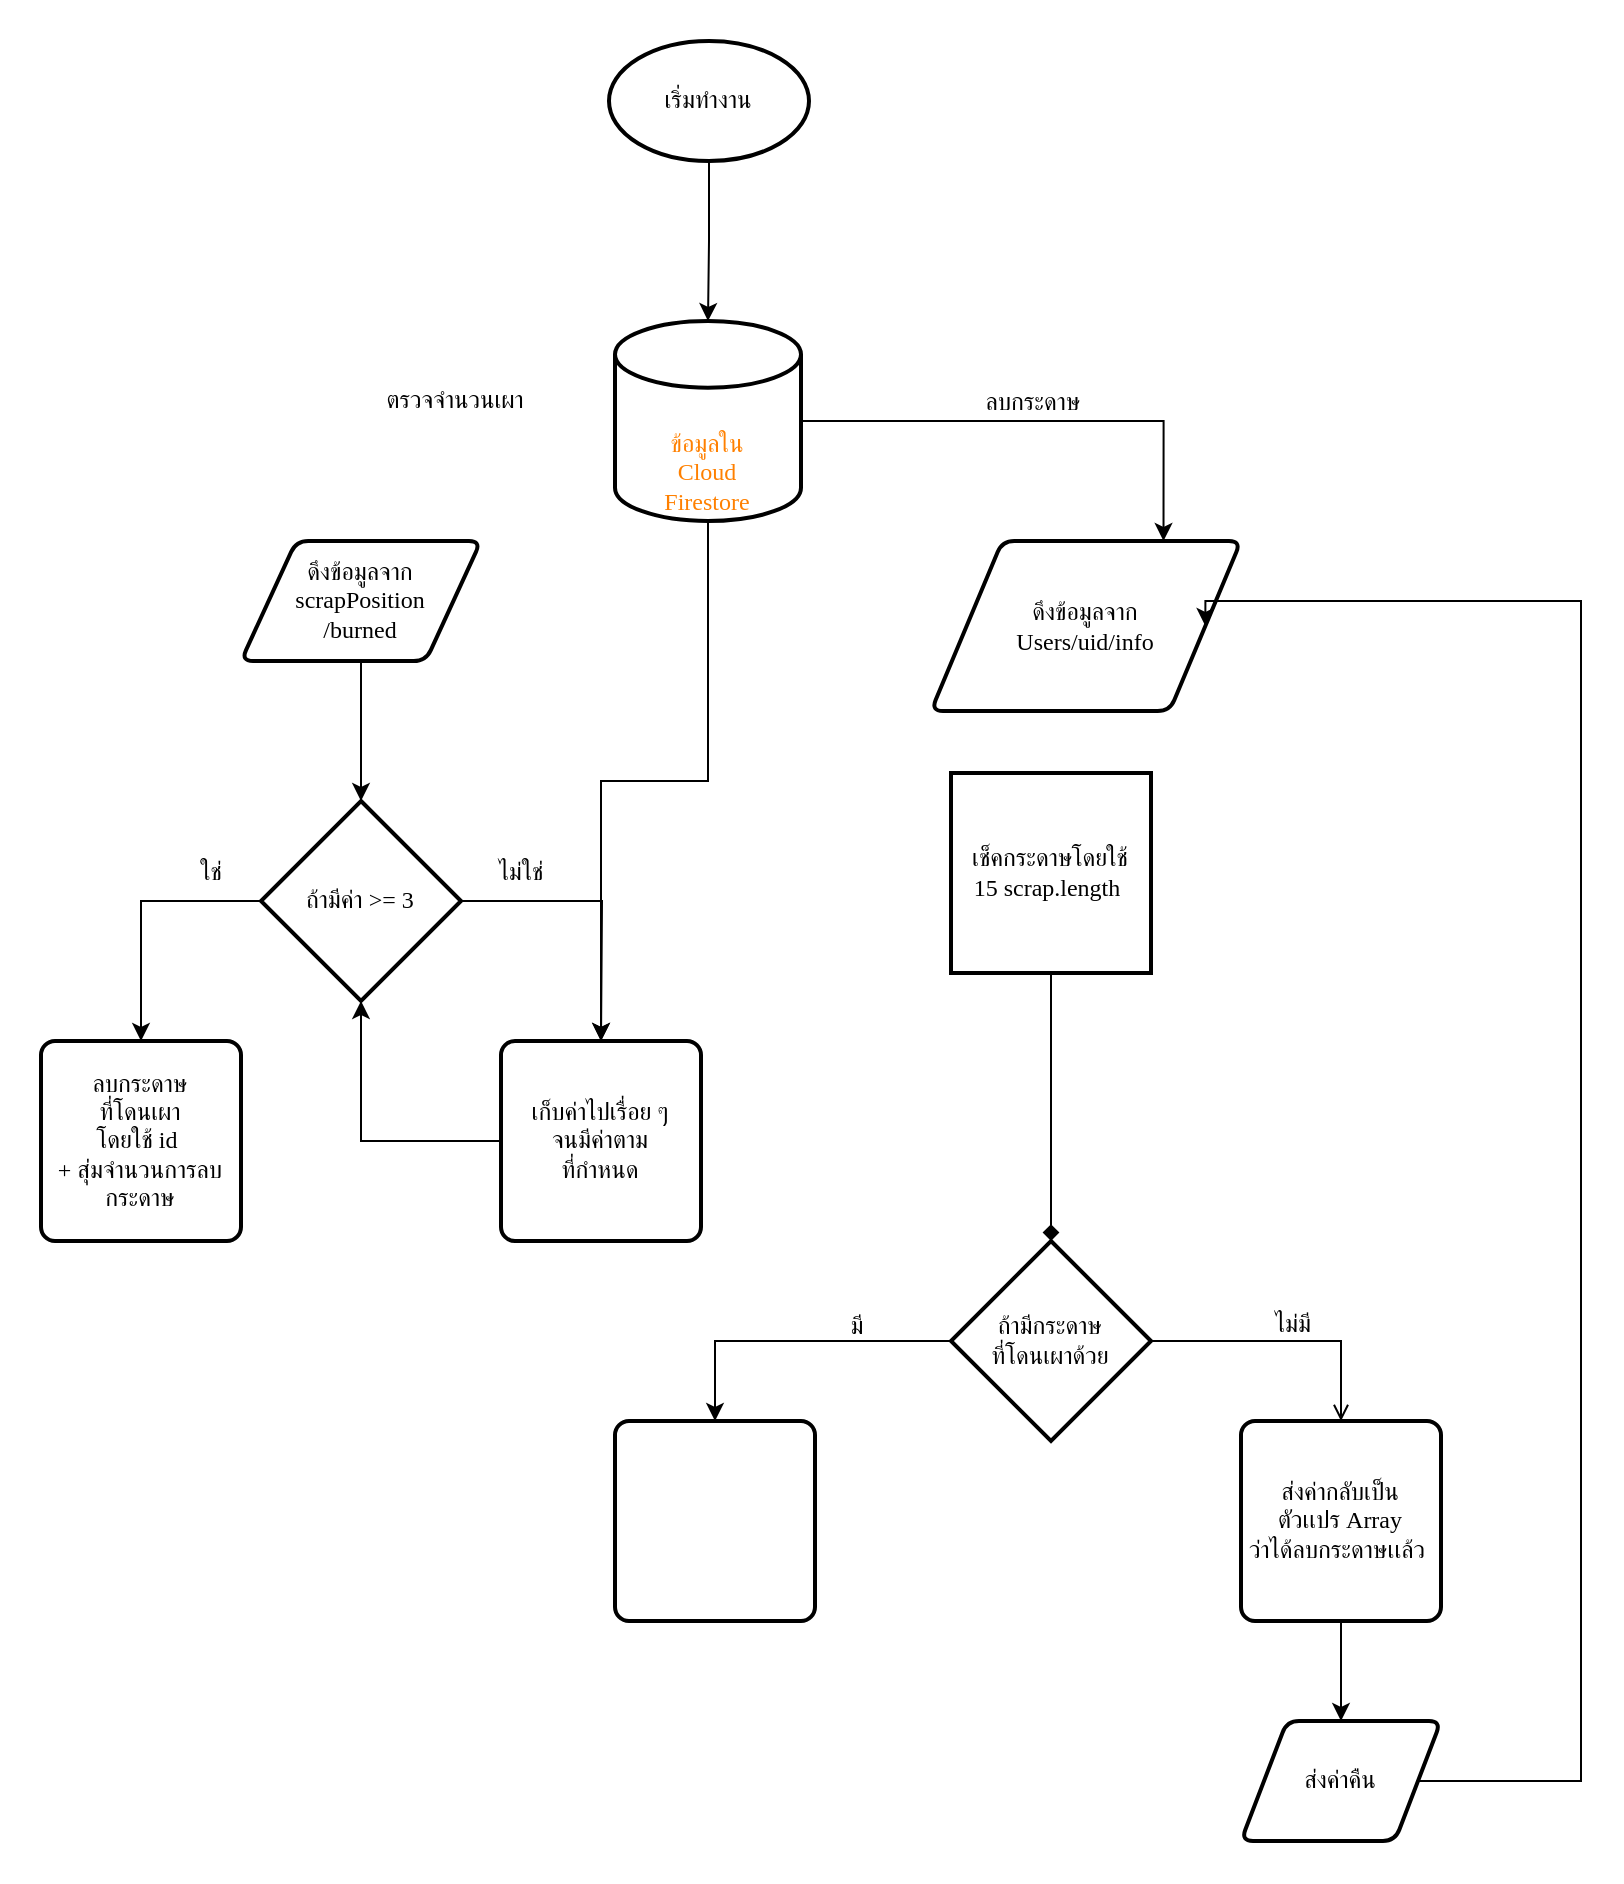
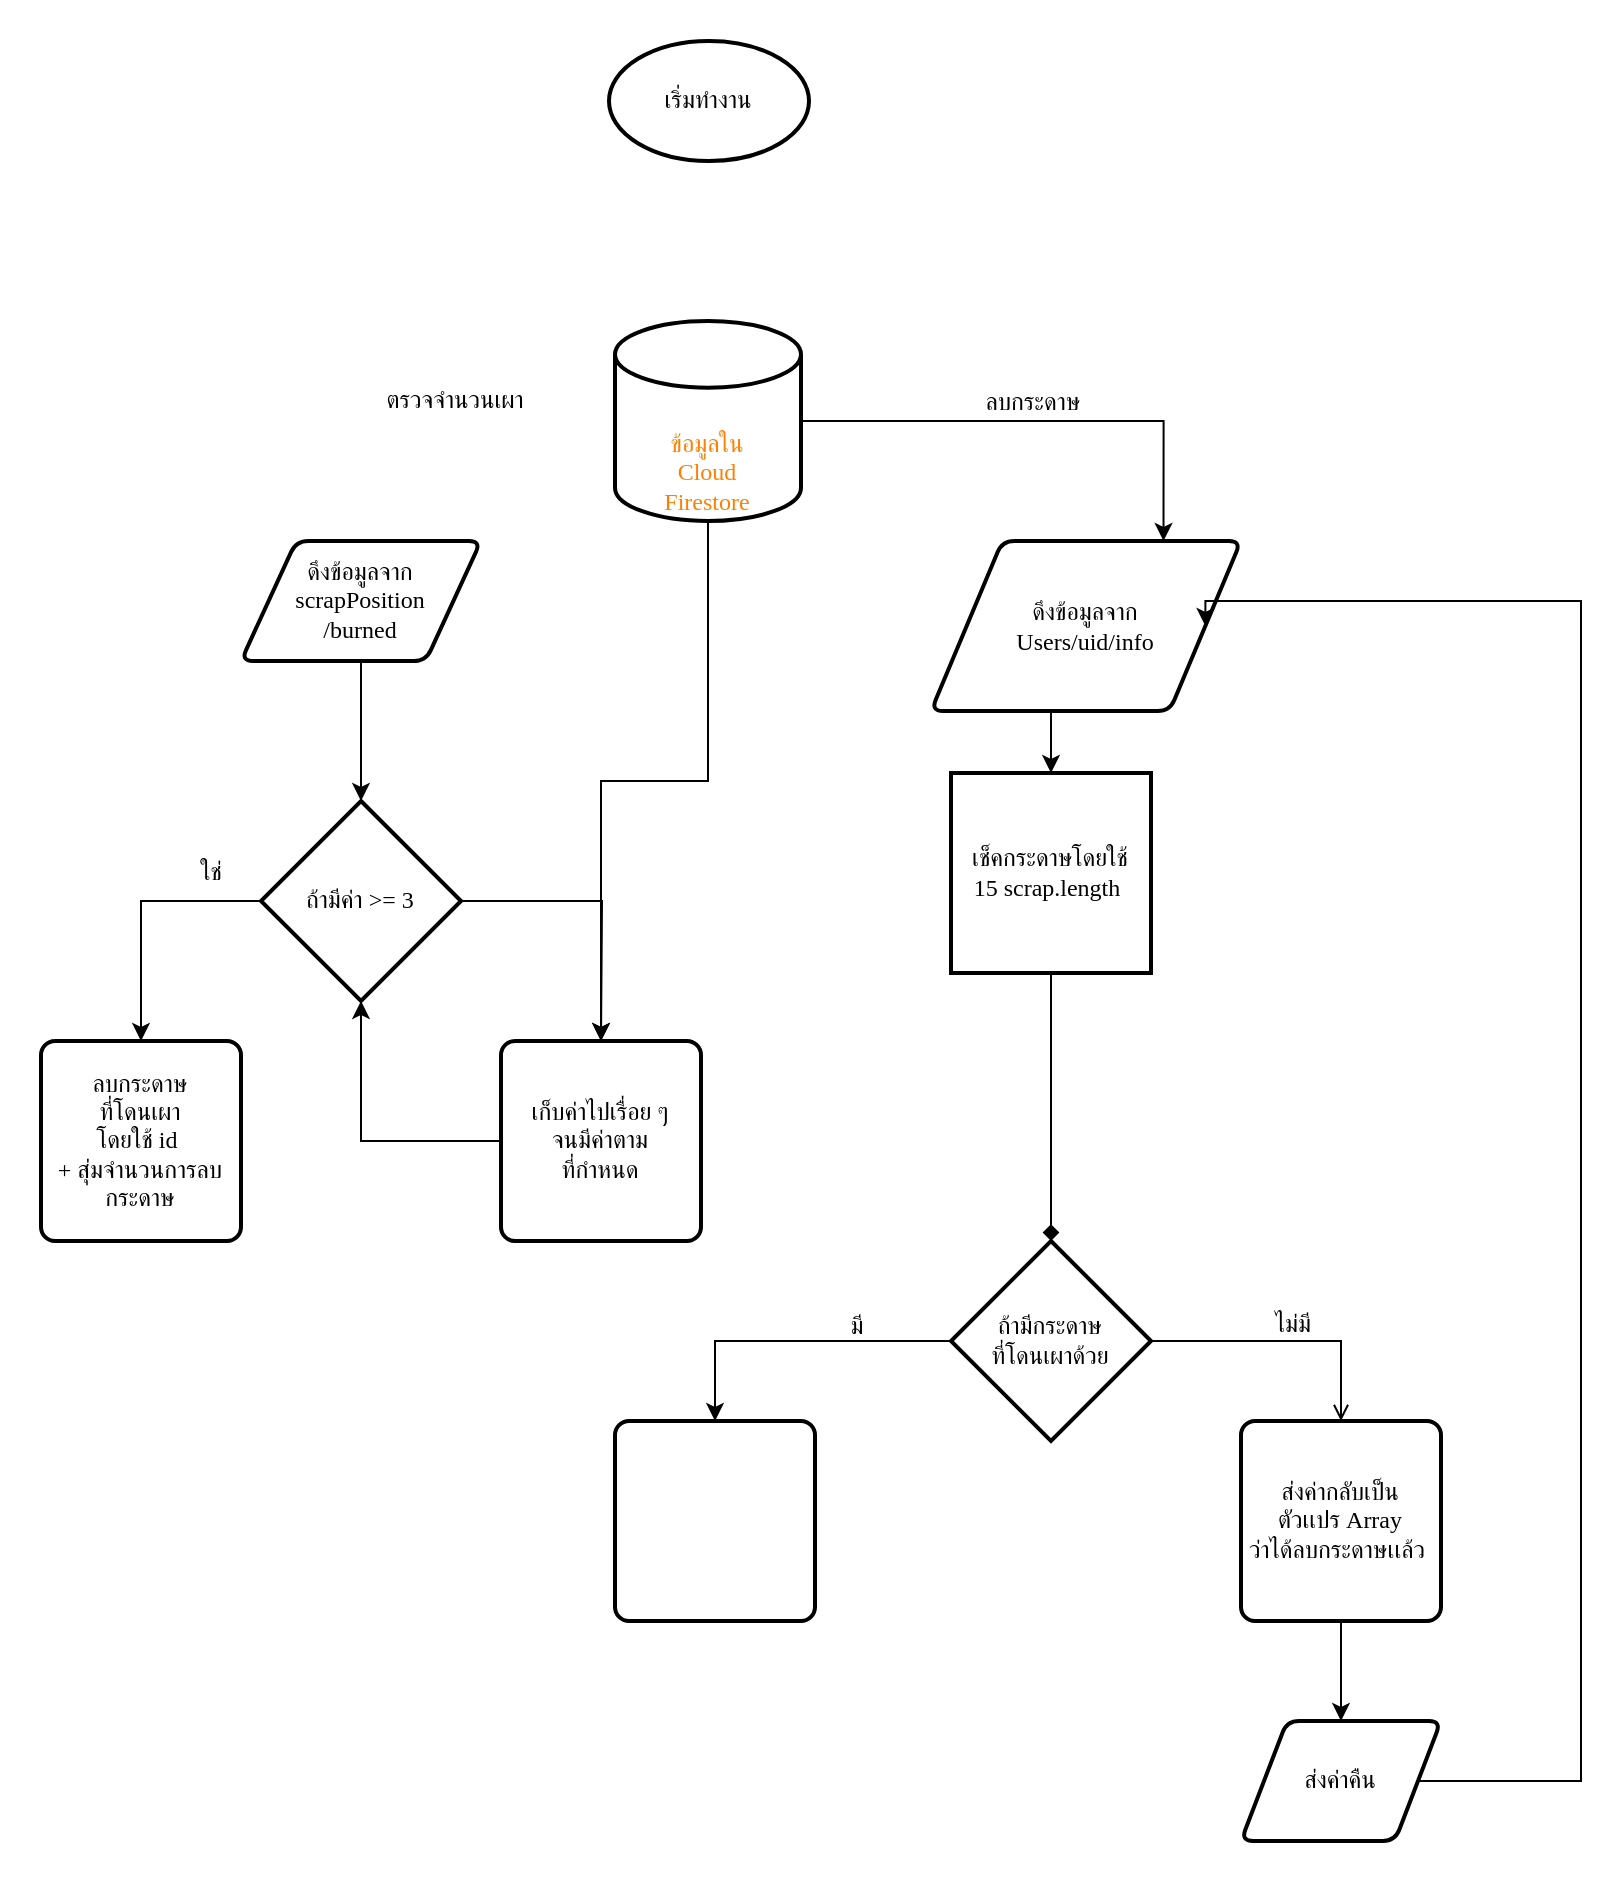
- <mxCell id="2" style="edgeStyle=orthogonalEdgeStyle;rounded=0;orthogonalLoop=1;jettySize=auto;html=1;entryX=0.5;entryY=0;entryDx=0;entryDy=0;entryPerimeter=0;" edge="1" parent="1" source="3" target="8"><mxGeometry relative="1" as="geometry" /></mxCell>
+ <mxCell id="17" style="edgeStyle=orthogonalEdgeStyle;rounded=0;orthogonalLoop=1;jettySize=auto;html=1;exitX=0.5;exitY=1;exitDx=0;exitDy=0;entryX=0.5;entryY=0;entryDx=0;entryDy=0;fontFamily=Kanit;" edge="1" parent="1" source="18" target="20"><mxGeometry relative="1" as="geometry" /></mxCell>
- <mxCell id="16" value="ไม่ใช่" style="text;html=1;align=center;verticalAlign=middle;resizable=0;points=[];autosize=1;fontFamily=Kanit;" vertex="1" parent="1"><mxGeometry x="240" y="426" width="40" height="20" as="geometry" /></mxCell>
